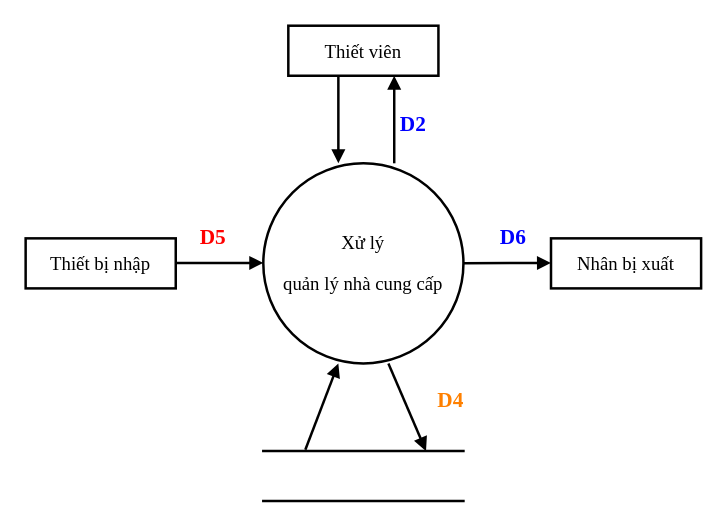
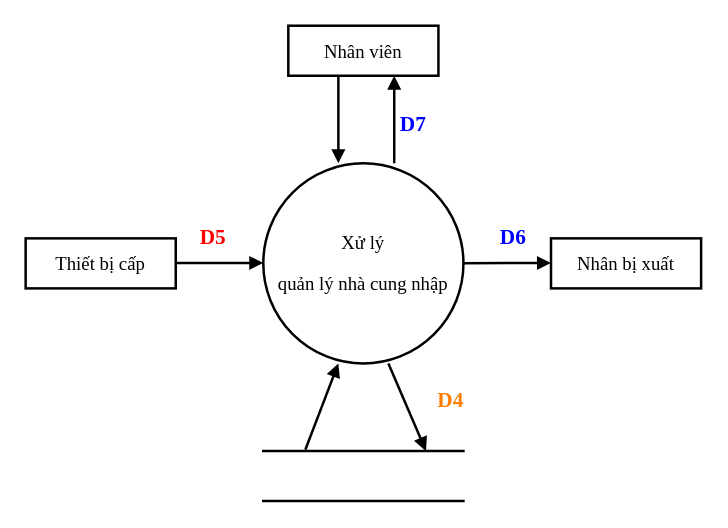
- <mxCell id="4" value="&lt;pre style=&quot;font-size: 15px&quot;&gt;&lt;font face=&quot;Times New Roman&quot;&gt;Thiết viên&lt;/font&gt;&lt;/pre&gt;" style="rounded=0;whiteSpace=wrap;html=1;strokeWidth=2;" parent="1" vertex="1"><mxGeometry x="230" y="20" width="120" height="40" as="geometry" /></mxCell>
+ <mxCell id="4" value="&lt;pre style=&quot;font-size: 15px&quot;&gt;&lt;font face=&quot;Times New Roman&quot;&gt;Nhân viên&lt;/font&gt;&lt;/pre&gt;" style="rounded=0;whiteSpace=wrap;html=1;strokeWidth=2;" parent="1" vertex="1"><mxGeometry x="230" y="20" width="120" height="40" as="geometry" /></mxCell>
- <mxCell id="15" value="&lt;font face=&quot;Times New Roman&quot; color=&quot;#0000ff&quot;&gt;&lt;span style=&quot;font-size: 17px&quot;&gt;D2&lt;/span&gt;&lt;/font&gt;" style="text;html=1;strokeColor=none;fillColor=none;align=center;verticalAlign=middle;whiteSpace=wrap;rounded=0;fontSize=16;fontStyle=1" parent="1" vertex="1"><mxGeometry x="310" y="90" width="40" height="20" as="geometry" /></mxCell>
+ <mxCell id="15" value="&lt;font face=&quot;Times New Roman&quot; color=&quot;#0000ff&quot;&gt;&lt;span style=&quot;font-size: 17px&quot;&gt;D7&lt;/span&gt;&lt;/font&gt;" style="text;html=1;strokeColor=none;fillColor=none;align=center;verticalAlign=middle;whiteSpace=wrap;rounded=0;fontSize=16;fontStyle=1" parent="1" vertex="1"><mxGeometry x="310" y="90" width="40" height="20" as="geometry" /></mxCell>
- <mxCell id="2" value="&lt;pre style=&quot;font-size: 15px&quot;&gt;&lt;font face=&quot;Times New Roman&quot; style=&quot;font-size: 15px&quot;&gt;Thiết bị nhập&lt;/font&gt;&lt;/pre&gt;" style="rounded=0;whiteSpace=wrap;html=1;strokeWidth=2;fontSize=15;" parent="1" vertex="1"><mxGeometry x="20" y="190" width="120" height="40" as="geometry" /></mxCell>
+ <mxCell id="2" value="&lt;pre style=&quot;font-size: 15px&quot;&gt;&lt;font face=&quot;Times New Roman&quot; style=&quot;font-size: 15px&quot;&gt;Thiết bị cấp&lt;/font&gt;&lt;/pre&gt;" style="rounded=0;whiteSpace=wrap;html=1;strokeWidth=2;fontSize=15;" parent="1" vertex="1"><mxGeometry x="20" y="190" width="120" height="40" as="geometry" /></mxCell>
- <mxCell id="5" value="&lt;pre style=&quot;font-size: 15px&quot;&gt;&lt;pre&gt;&lt;font face=&quot;Times New Roman&quot;&gt;Xử lý&lt;/font&gt;&lt;/pre&gt;&lt;pre&gt;&lt;font face=&quot;Times New Roman&quot;&gt;quản lý nhà cung cấp&lt;/font&gt;&lt;/pre&gt;&lt;/pre&gt;" style="strokeWidth=2;html=1;shape=mxgraph.flowchart.start_1;whiteSpace=wrap;fontSize=15;" parent="1" vertex="1"><mxGeometry x="210" y="130" width="160" height="160" as="geometry" /></mxCell>
+ <mxCell id="5" value="&lt;pre style=&quot;font-size: 15px&quot;&gt;&lt;pre&gt;&lt;font face=&quot;Times New Roman&quot;&gt;Xử lý&lt;/font&gt;&lt;/pre&gt;&lt;pre&gt;&lt;font face=&quot;Times New Roman&quot;&gt;quản lý nhà cung nhập&lt;/font&gt;&lt;/pre&gt;&lt;/pre&gt;" style="strokeWidth=2;html=1;shape=mxgraph.flowchart.start_1;whiteSpace=wrap;fontSize=15;" parent="1" vertex="1"><mxGeometry x="210" y="130" width="160" height="160" as="geometry" /></mxCell>
